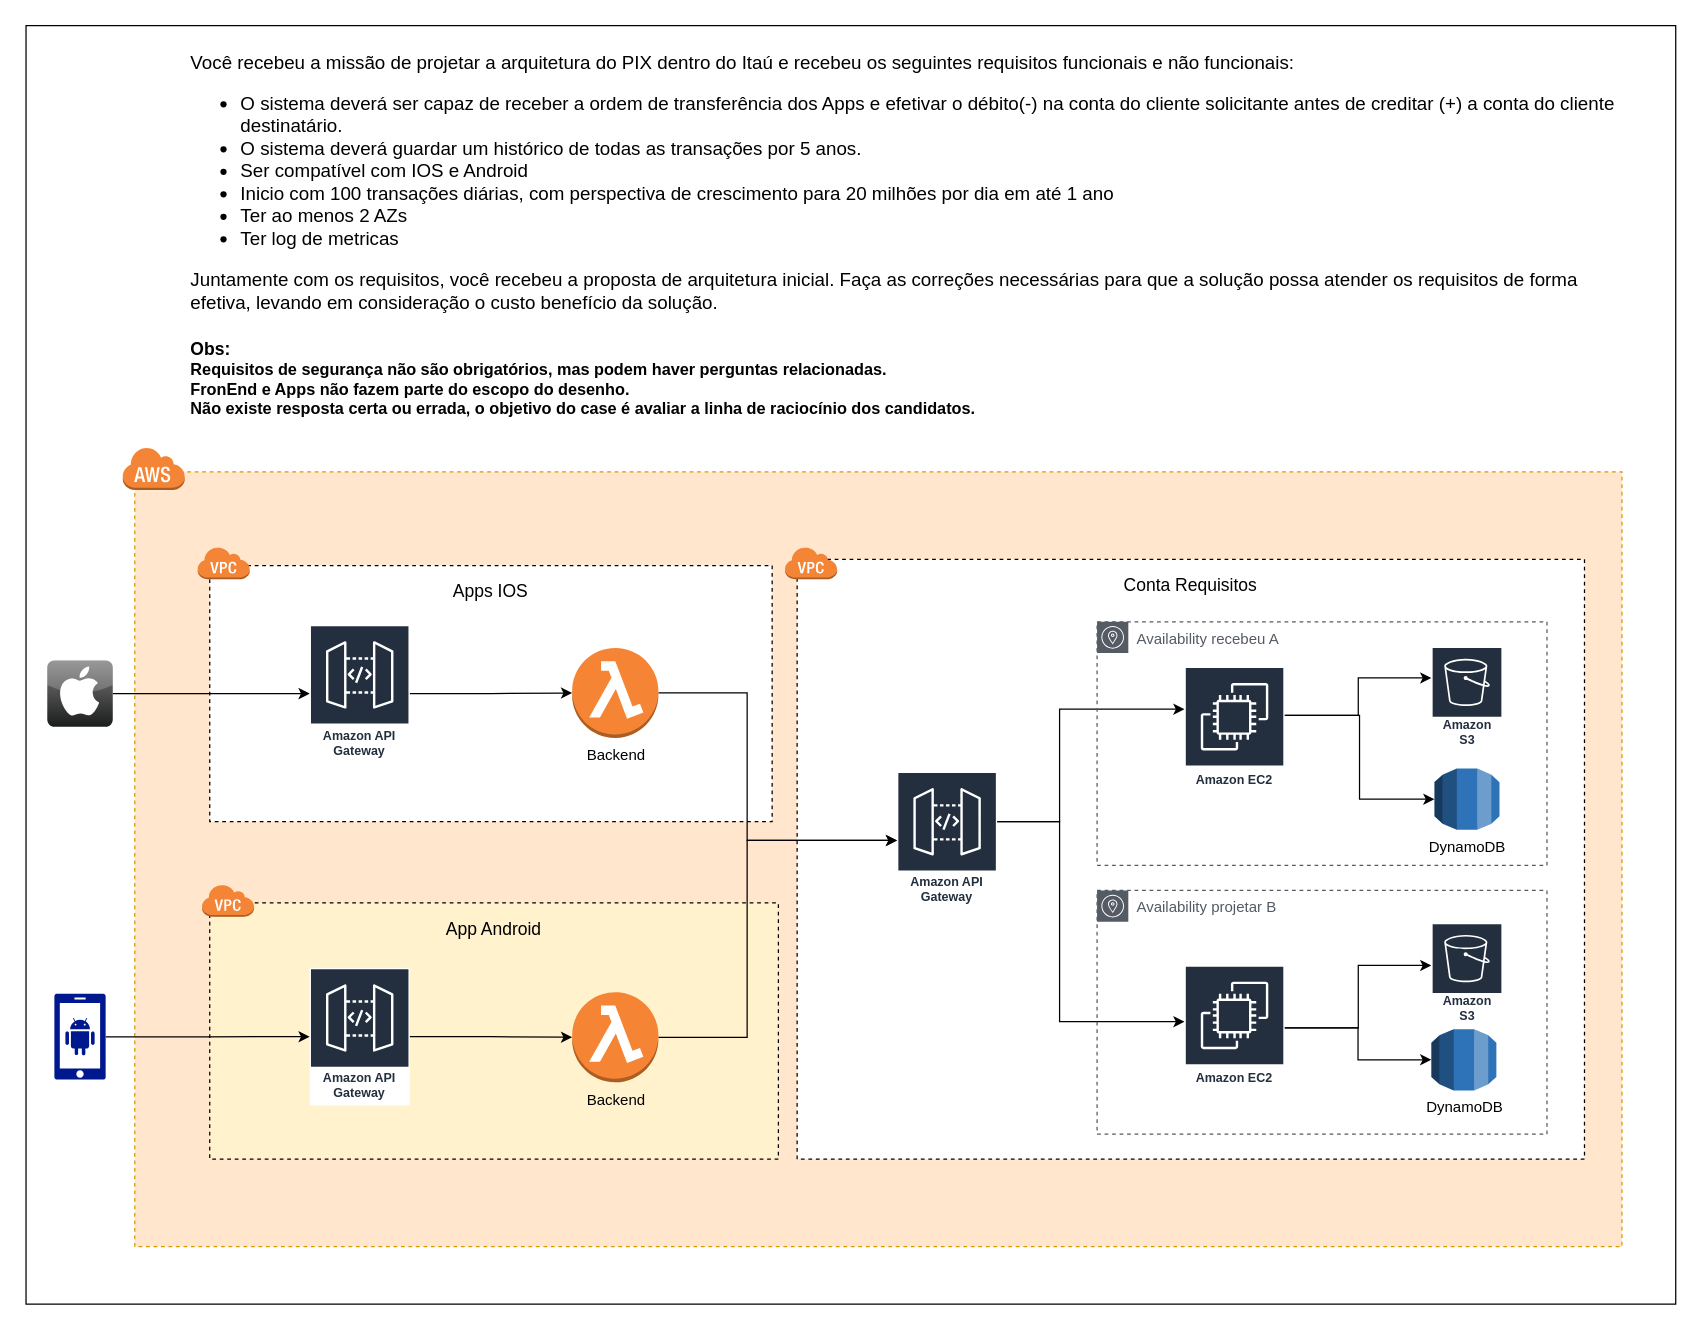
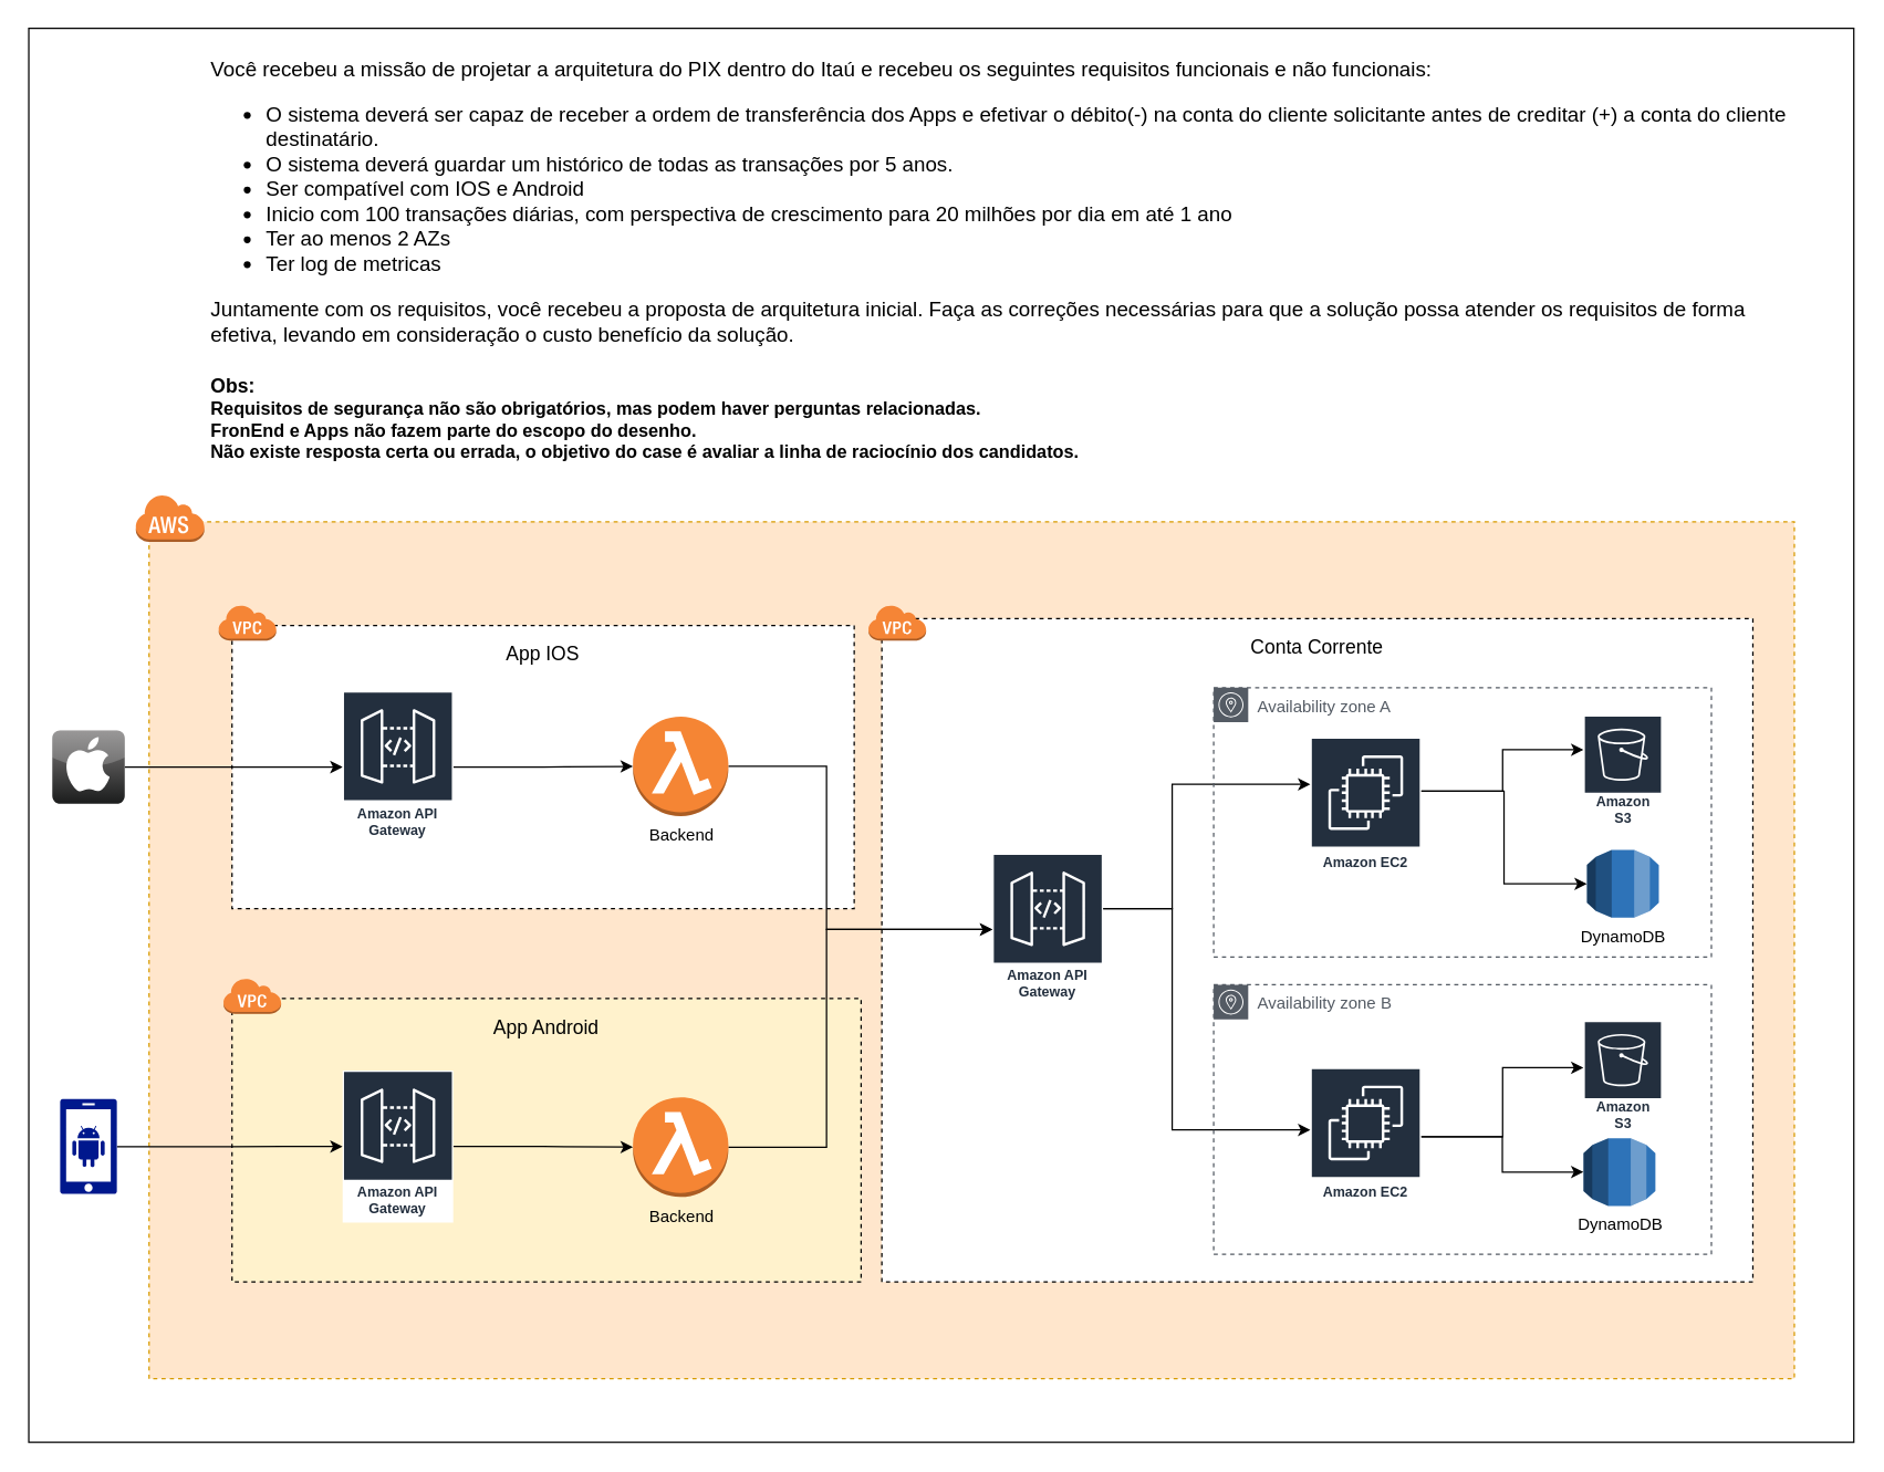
- <mxCell id="5" value="Conta Requisitos" style="whiteSpace=wrap;html=1;dashed=1;fontSize=14;align=center;verticalAlign=top;spacingLeft=0;spacingTop=6;" parent="1" vertex="1"><mxGeometry x="637" y="447" width="630" height="480" as="geometry" /></mxCell>
+ <mxCell id="5" value="Conta Corrente" style="whiteSpace=wrap;html=1;dashed=1;fontSize=14;align=center;verticalAlign=top;spacingLeft=0;spacingTop=6;" parent="1" vertex="1"><mxGeometry x="637" y="447" width="630" height="480" as="geometry" /></mxCell>
- <mxCell id="20" value="Apps IOS" style="whiteSpace=wrap;html=1;dashed=1;fontSize=14;align=center;verticalAlign=top;spacingLeft=0;spacingTop=6;" parent="1" vertex="1"><mxGeometry x="167" y="452" width="450" height="205" as="geometry" /></mxCell>
+ <mxCell id="20" value="App IOS" style="whiteSpace=wrap;html=1;dashed=1;fontSize=14;align=center;verticalAlign=top;spacingLeft=0;spacingTop=6;" parent="1" vertex="1"><mxGeometry x="167" y="452" width="450" height="205" as="geometry" /></mxCell>
- <mxCell id="10" value="Availability recebeu A" style="outlineConnect=0;gradientColor=none;html=1;whiteSpace=wrap;fontSize=12;fontStyle=0;shape=mxgraph.aws4.group;grIcon=mxgraph.aws4.group_availability_zone;strokeColor=#545B64;fillColor=none;verticalAlign=top;align=left;spacingLeft=30;fontColor=#545B64;dashed=1;" parent="1" vertex="1"><mxGeometry x="877" y="497" width="360" height="195" as="geometry" /></mxCell>
+ <mxCell id="10" value="Availability zone A" style="outlineConnect=0;gradientColor=none;html=1;whiteSpace=wrap;fontSize=12;fontStyle=0;shape=mxgraph.aws4.group;grIcon=mxgraph.aws4.group_availability_zone;strokeColor=#545B64;fillColor=none;verticalAlign=top;align=left;spacingLeft=30;fontColor=#545B64;dashed=1;" parent="1" vertex="1"><mxGeometry x="877" y="497" width="360" height="195" as="geometry" /></mxCell>
- <mxCell id="11" value="Availability projetar B" style="outlineConnect=0;gradientColor=none;html=1;whiteSpace=wrap;fontSize=12;fontStyle=0;shape=mxgraph.aws4.group;grIcon=mxgraph.aws4.group_availability_zone;strokeColor=#545B64;fillColor=none;verticalAlign=top;align=left;spacingLeft=30;fontColor=#545B64;dashed=1;" parent="1" vertex="1"><mxGeometry x="877" y="712" width="360" height="195" as="geometry" /></mxCell>
+ <mxCell id="11" value="Availability zone B" style="outlineConnect=0;gradientColor=none;html=1;whiteSpace=wrap;fontSize=12;fontStyle=0;shape=mxgraph.aws4.group;grIcon=mxgraph.aws4.group_availability_zone;strokeColor=#545B64;fillColor=none;verticalAlign=top;align=left;spacingLeft=30;fontColor=#545B64;dashed=1;" parent="1" vertex="1"><mxGeometry x="877" y="712" width="360" height="195" as="geometry" /></mxCell>
